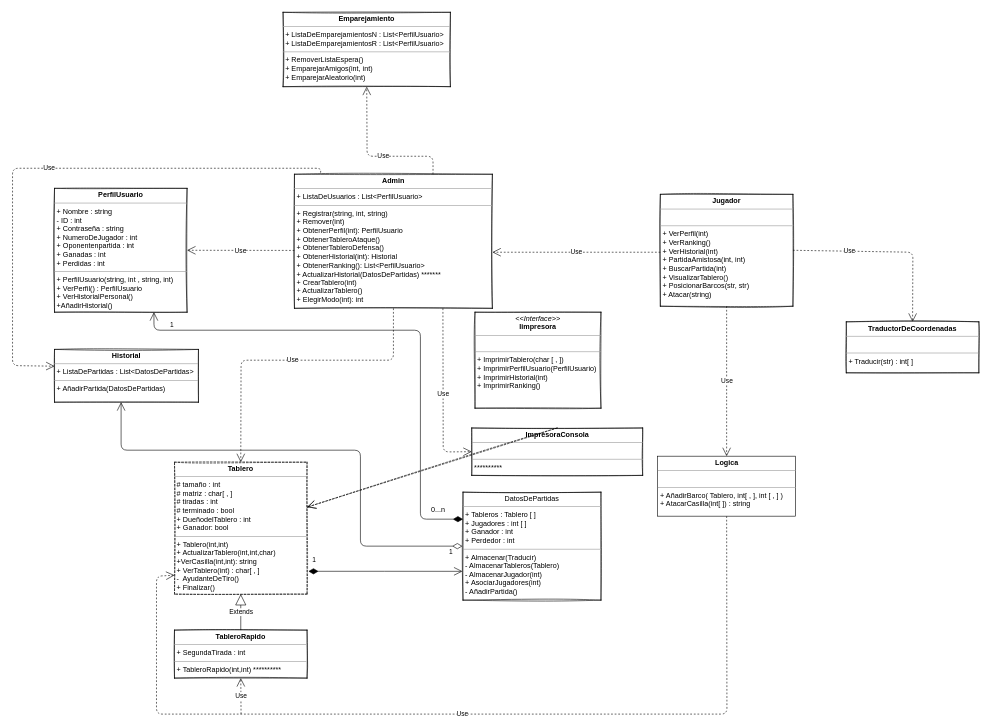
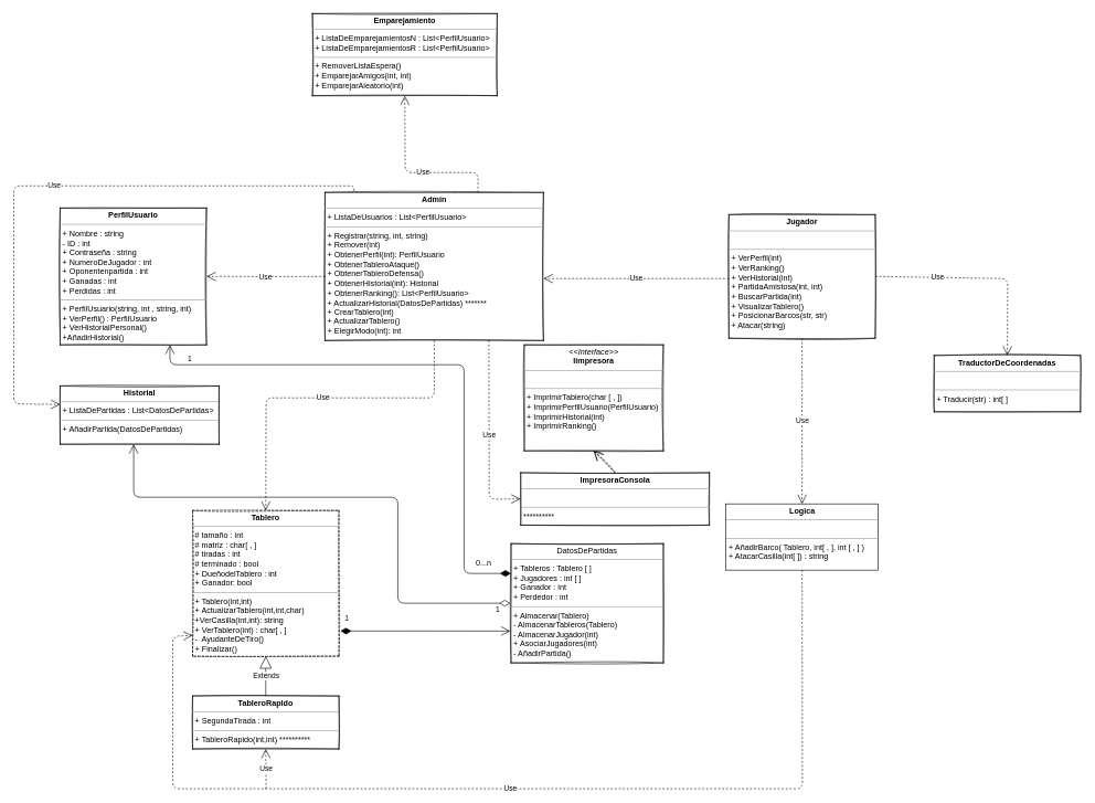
- <mxCell id="10" value="" style="endArrow=open;endSize=12;dashed=1;html=1;exitX=0.5;exitY=0;exitDx=0;exitDy=0;sketch=1;" parent="1" source="8" target="6" edge="1"><mxGeometry x="0.026" y="-29" width="160" relative="1" as="geometry"><mxPoint x="851" y="537" as="sourcePoint" /><mxPoint x="1040.5" y="702" as="targetPoint" /><mxPoint as="offset" /></mxGeometry></mxCell>
+ <mxCell id="10" value="" style="endArrow=open;endSize=12;dashed=1;html=1;exitX=0.5;exitY=0;exitDx=0;exitDy=0;entryX=0.5;entryY=1;entryDx=0;entryDy=0;sketch=1;" parent="1" source="8" target="11" edge="1"><mxGeometry x="0.026" y="-29" width="160" relative="1" as="geometry"><mxPoint x="851" y="537" as="sourcePoint" /><mxPoint x="1040.5" y="702" as="targetPoint" /><mxPoint as="offset" /></mxGeometry></mxCell>
- <mxCell id="12" value="&lt;p style=&quot;margin: 0px ; margin-top: 4px ; text-align: center&quot;&gt;DatosDePartidas&lt;/p&gt;&lt;hr size=&quot;1&quot;&gt;&lt;p style=&quot;margin: 0px ; margin-left: 4px&quot;&gt;&lt;span&gt;+ Tableros : Tablero [ ]&lt;/span&gt;&lt;/p&gt;&lt;p style=&quot;margin: 0px ; margin-left: 4px&quot;&gt;+ Jugadores : int [ ]&lt;/p&gt;&lt;p style=&quot;margin: 0px ; margin-left: 4px&quot;&gt;&lt;span&gt;+ Ganador : int&lt;/span&gt;&lt;br&gt;&lt;/p&gt;&lt;p style=&quot;margin: 0px ; margin-left: 4px&quot;&gt;+ Perdedor : int&lt;/p&gt;&lt;hr size=&quot;1&quot;&gt;&lt;p style=&quot;margin: 0px ; margin-left: 4px&quot;&gt;+ Almacenar(Traducir)&lt;/p&gt;&lt;p style=&quot;margin: 0px ; margin-left: 4px&quot;&gt;- AlmacenarTableros(Tablero)&lt;br&gt;&lt;/p&gt;&lt;p style=&quot;margin: 0px ; margin-left: 4px&quot;&gt;- AlmacenarJugador(int)&lt;br&gt;&lt;/p&gt;&lt;p style=&quot;margin: 0px ; margin-left: 4px&quot;&gt;+ AsociarJugadores(int)&lt;/p&gt;&lt;p style=&quot;margin: 0px 0px 0px 4px&quot;&gt;- AñadirPartida()&lt;br&gt;&lt;/p&gt;&lt;div&gt;&lt;br&gt;&lt;/div&gt;" style="verticalAlign=top;align=left;overflow=fill;fontSize=12;fontFamily=Helvetica;html=1;sketch=1;" parent="1" vertex="1"><mxGeometry x="771" y="820" width="230" height="180" as="geometry" /></mxCell>
+ <mxCell id="12" value="&lt;p style=&quot;margin: 0px ; margin-top: 4px ; text-align: center&quot;&gt;DatosDePartidas&lt;/p&gt;&lt;hr size=&quot;1&quot;&gt;&lt;p style=&quot;margin: 0px ; margin-left: 4px&quot;&gt;&lt;span&gt;+ Tableros : Tablero [ ]&lt;/span&gt;&lt;/p&gt;&lt;p style=&quot;margin: 0px ; margin-left: 4px&quot;&gt;+ Jugadores : int [ ]&lt;/p&gt;&lt;p style=&quot;margin: 0px ; margin-left: 4px&quot;&gt;&lt;span&gt;+ Ganador : int&lt;/span&gt;&lt;br&gt;&lt;/p&gt;&lt;p style=&quot;margin: 0px ; margin-left: 4px&quot;&gt;+ Perdedor : int&lt;/p&gt;&lt;hr size=&quot;1&quot;&gt;&lt;p style=&quot;margin: 0px ; margin-left: 4px&quot;&gt;+ Almacenar(Tablero)&lt;/p&gt;&lt;p style=&quot;margin: 0px ; margin-left: 4px&quot;&gt;- AlmacenarTableros(Tablero)&lt;br&gt;&lt;/p&gt;&lt;p style=&quot;margin: 0px ; margin-left: 4px&quot;&gt;- AlmacenarJugador(int)&lt;br&gt;&lt;/p&gt;&lt;p style=&quot;margin: 0px ; margin-left: 4px&quot;&gt;+ AsociarJugadores(int)&lt;/p&gt;&lt;p style=&quot;margin: 0px 0px 0px 4px&quot;&gt;- AñadirPartida()&lt;br&gt;&lt;/p&gt;&lt;div&gt;&lt;br&gt;&lt;/div&gt;" style="verticalAlign=top;align=left;overflow=fill;fontSize=12;fontFamily=Helvetica;html=1;sketch=1;" parent="1" vertex="1"><mxGeometry x="771" y="820" width="230" height="180" as="geometry" /></mxCell>
